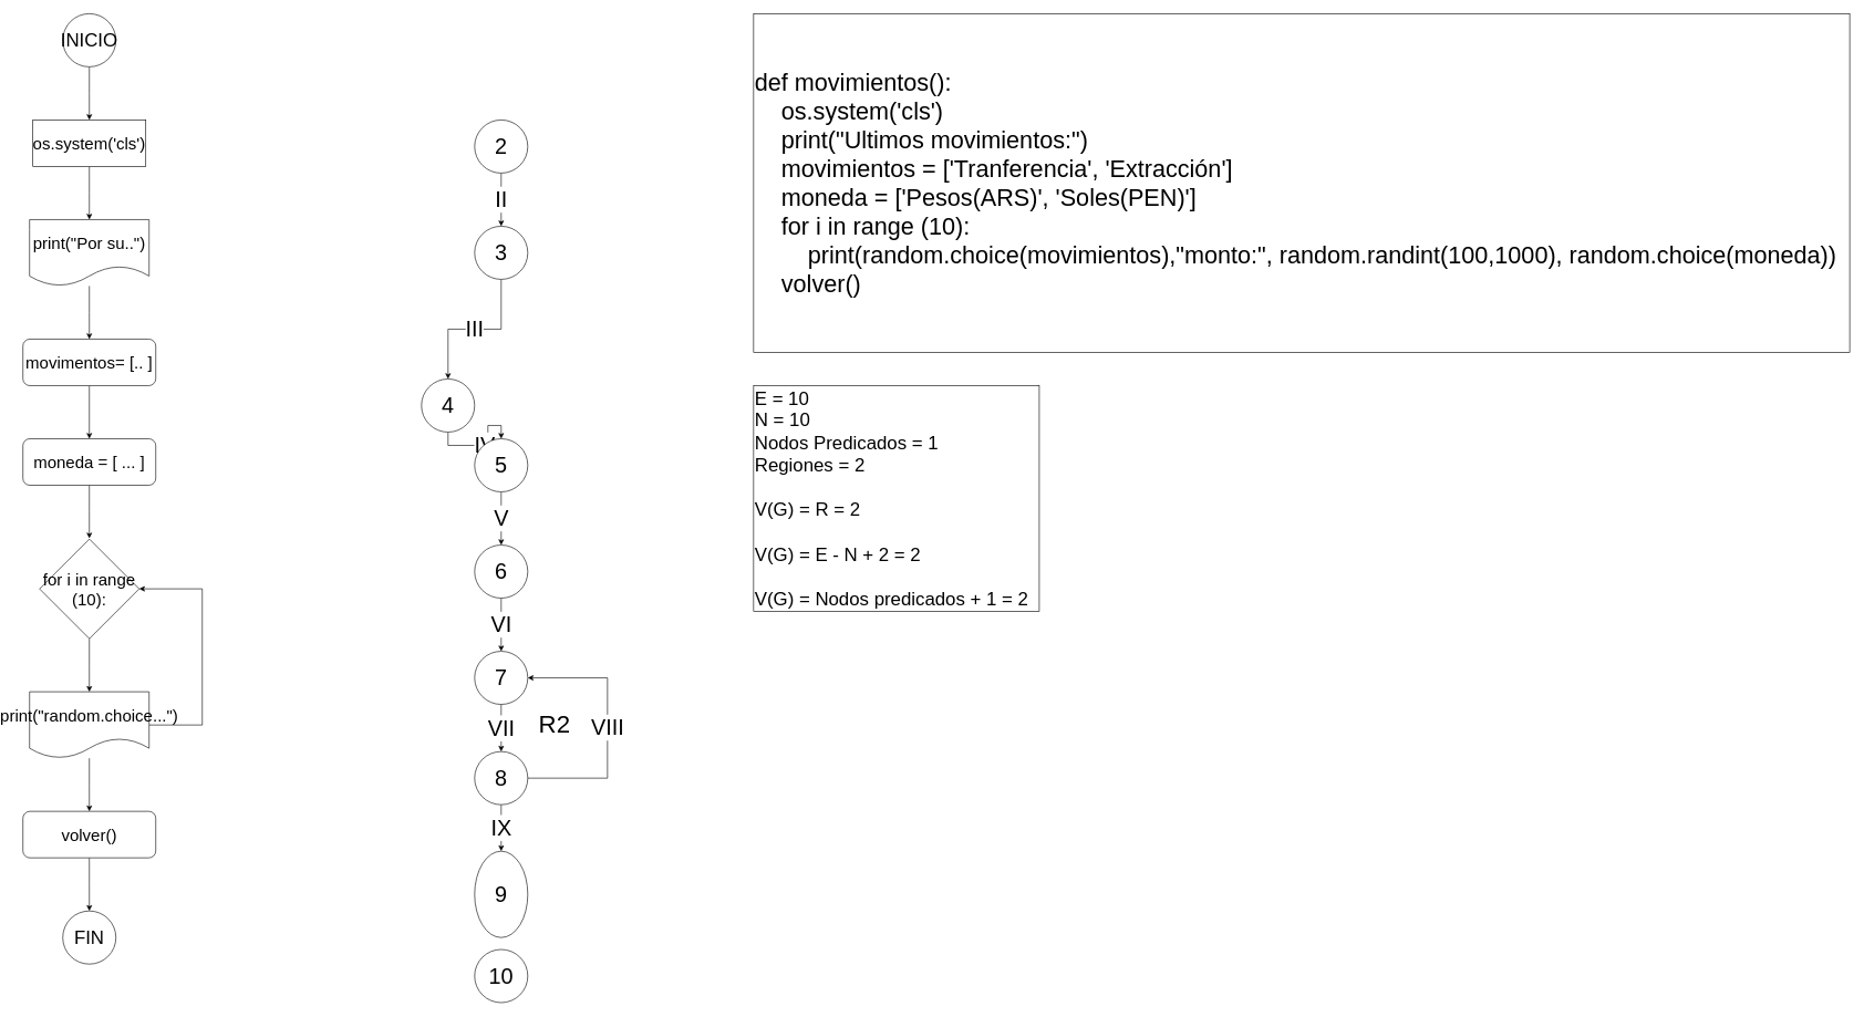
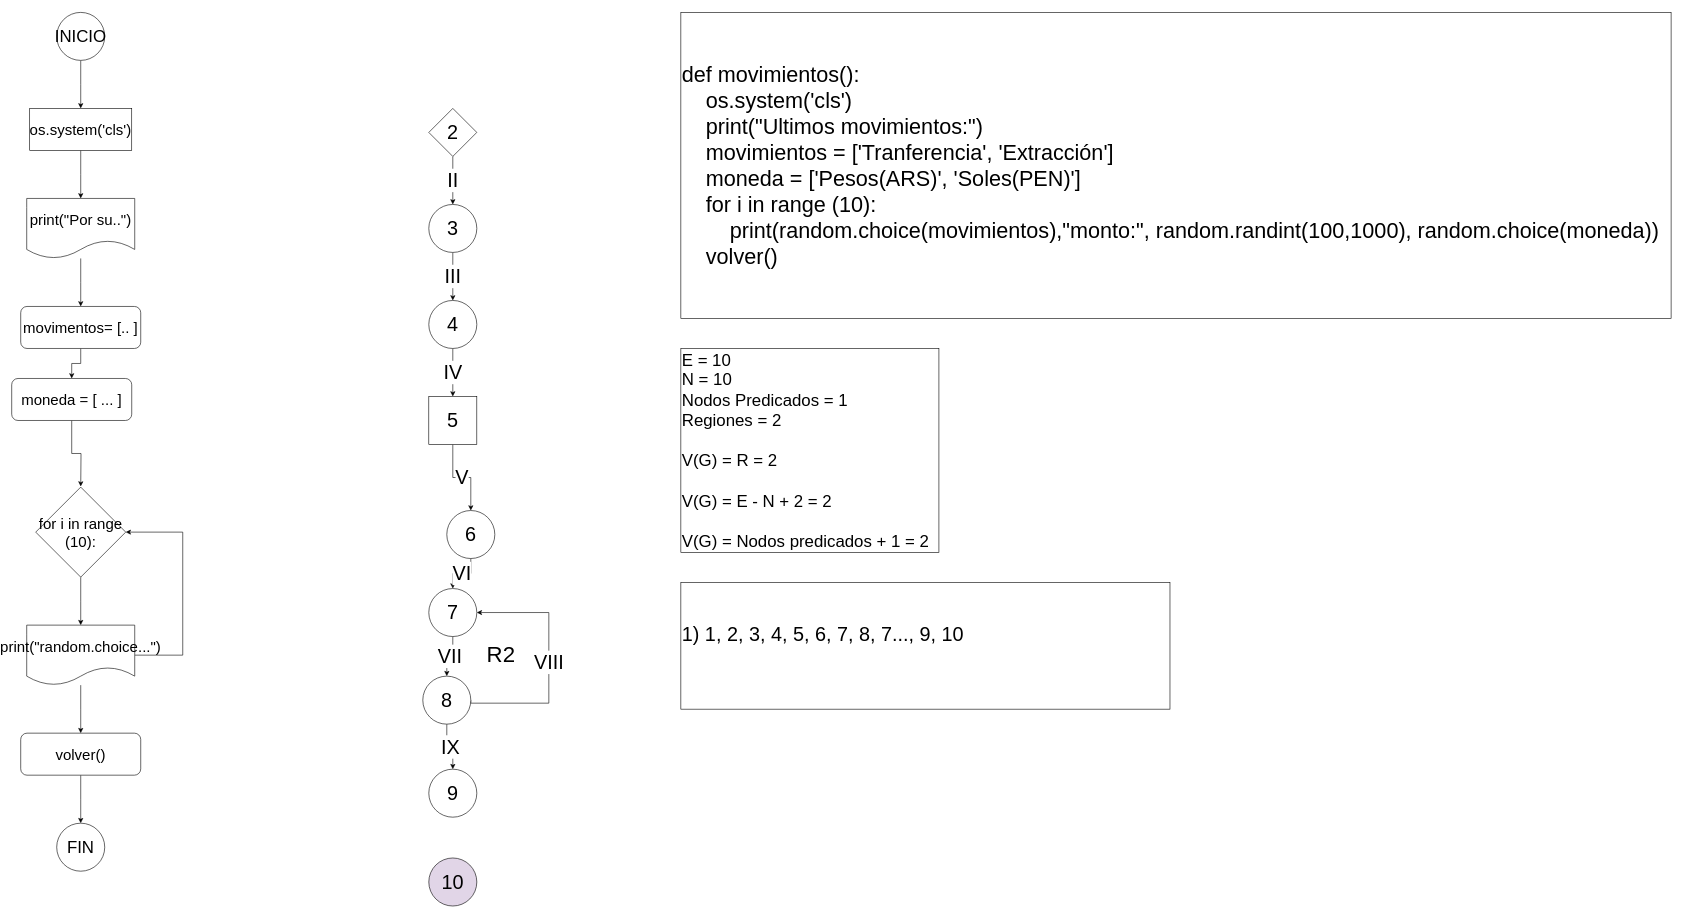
- <mxCell id="6" value="2" style="ellipse;whiteSpace=wrap;html=1;aspect=fixed;fontSize=33;" vertex="1" parent="1"><mxGeometry x="700" y="180" width="80" height="80" as="geometry" /></mxCell>
+ <mxCell id="6" value="2" style="rhombus;whiteSpace=wrap;html=1;aspect=fixed;fontSize=33;" vertex="1" parent="1"><mxGeometry x="700" y="180" width="80" height="80" as="geometry" /></mxCell>
- <mxCell id="10" value="4" style="ellipse;whiteSpace=wrap;html=1;aspect=fixed;fontSize=33;" vertex="1" parent="1"><mxGeometry x="620" y="570" width="80" height="80" as="geometry" /></mxCell>
+ <mxCell id="10" value="4" style="ellipse;whiteSpace=wrap;html=1;aspect=fixed;fontSize=33;" vertex="1" parent="1"><mxGeometry x="700" y="500" width="80" height="80" as="geometry" /></mxCell>
- <mxCell id="32" value="moneda = [ ... ]" style="rounded=1;whiteSpace=wrap;html=1;fontSize=25;" vertex="1" parent="1"><mxGeometry x="20" y="660" width="200" height="70" as="geometry" /></mxCell>
+ <mxCell id="32" value="moneda = [ ... ]" style="rounded=1;whiteSpace=wrap;html=1;fontSize=25;" vertex="1" parent="1"><mxGeometry x="5" y="630" width="200" height="70" as="geometry" /></mxCell>
- <mxCell id="12" value="5" style="ellipse;whiteSpace=wrap;html=1;aspect=fixed;fontSize=33;" vertex="1" parent="1"><mxGeometry x="700" y="660" width="80" height="80" as="geometry" /></mxCell>
+ <mxCell id="12" value="5" style="whiteSpace=wrap;html=1;aspect=fixed;fontSize=33;rounded=0;" vertex="1" parent="1"><mxGeometry x="700" y="660" width="80" height="80" as="geometry" /></mxCell>
- <mxCell id="14" value="6" style="ellipse;whiteSpace=wrap;html=1;aspect=fixed;fontSize=33;" vertex="1" parent="1"><mxGeometry x="700" y="820" width="80" height="80" as="geometry" /></mxCell>
+ <mxCell id="14" value="6" style="ellipse;whiteSpace=wrap;html=1;aspect=fixed;fontSize=33;" vertex="1" parent="1"><mxGeometry x="730" y="850" width="80" height="80" as="geometry" /></mxCell>
+ <mxCell id="4" value="&lt;div style=&quot;font-size: 33px;&quot;&gt;1) 1, 2, 3, 4, 5, 6, 7, 8, 7..., 9, 10&lt;span style=&quot;background-color: initial;&quot;&gt;&amp;nbsp;&lt;/span&gt;&lt;/div&gt;&amp;nbsp;" style="rounded=0;whiteSpace=wrap;html=1;align=left;fontSize=33;" vertex="1" parent="1"><mxGeometry x="1120" y="970" width="815" height="211" as="geometry" /></mxCell>
- <mxCell id="19" value="8" style="ellipse;whiteSpace=wrap;html=1;aspect=fixed;fontSize=33;" vertex="1" parent="1"><mxGeometry x="700" y="1131" width="80" height="80" as="geometry" /></mxCell>
+ <mxCell id="19" value="8" style="ellipse;whiteSpace=wrap;html=1;aspect=fixed;fontSize=33;" vertex="1" parent="1"><mxGeometry x="690" y="1126" width="80" height="80" as="geometry" /></mxCell>
- <mxCell id="20" value="9" style="ellipse;whiteSpace=wrap;html=1;aspect=fixed;fontSize=33;" vertex="1" parent="1"><mxGeometry x="700" y="1281" width="80" height="130" as="geometry" /></mxCell>
+ <mxCell id="20" value="9" style="ellipse;whiteSpace=wrap;html=1;aspect=fixed;fontSize=33;" vertex="1" parent="1"><mxGeometry x="700" y="1281" width="80" height="80" as="geometry" /></mxCell>
- <mxCell id="21" value="10" style="ellipse;whiteSpace=wrap;html=1;aspect=fixed;fontSize=33;" vertex="1" parent="1"><mxGeometry x="700" y="1429" width="80" height="80" as="geometry" /></mxCell>
+ <mxCell id="21" value="10" style="ellipse;whiteSpace=wrap;html=1;aspect=fixed;fontSize=33;fillColor=#e1d5e7;" vertex="1" parent="1"><mxGeometry x="700" y="1429" width="80" height="80" as="geometry" /></mxCell>
